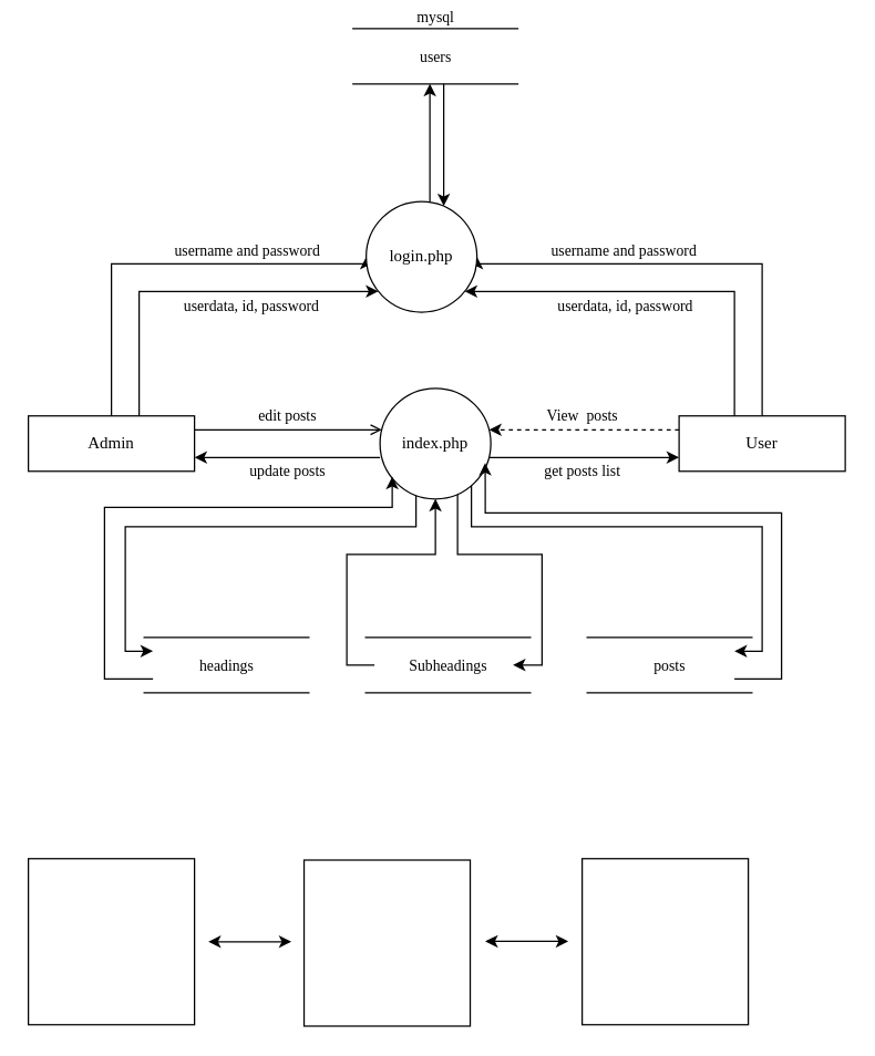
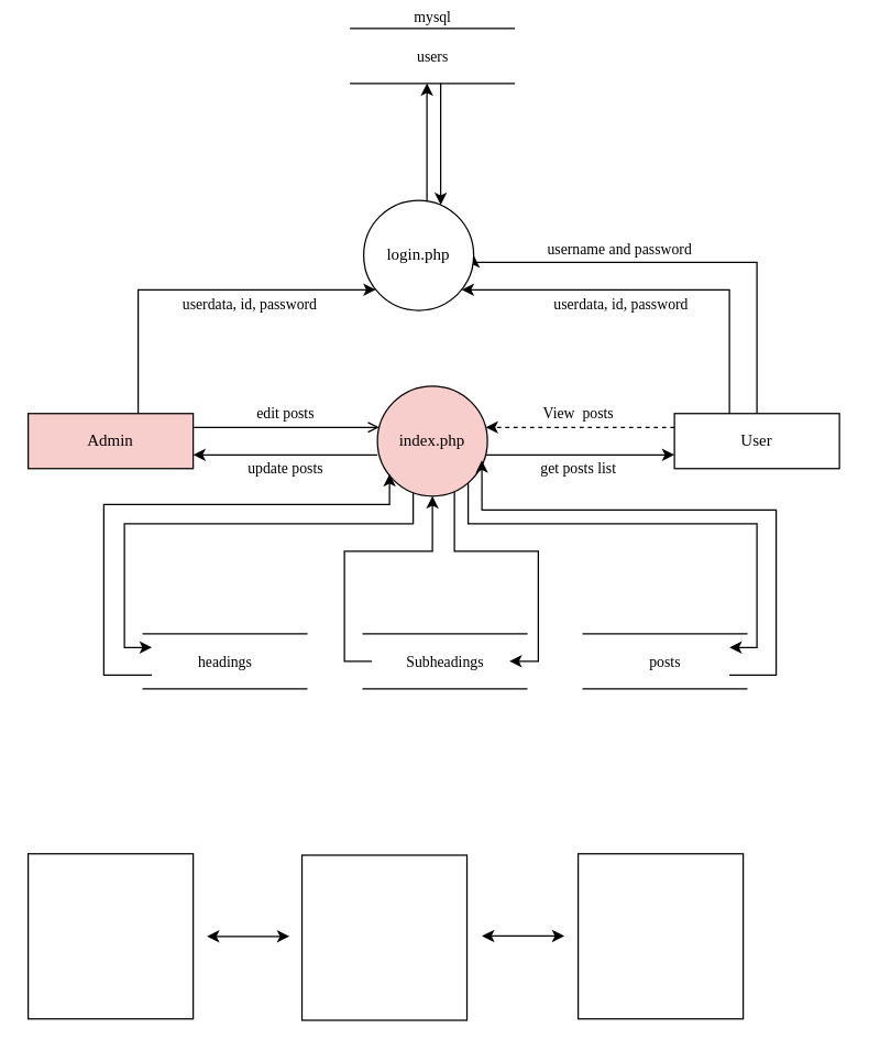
- <mxCell id="3" style="edgeStyle=orthogonalEdgeStyle;rounded=0;orthogonalLoop=1;jettySize=auto;html=1;entryX=0;entryY=0.5;entryDx=0;entryDy=0;fontFamily=Times New Roman;" edge="1" parent="1" source="6" target="11"><mxGeometry relative="1" as="geometry"><Array as="points"><mxPoint x="80" y="190" /></Array></mxGeometry></mxCell>
- <mxCell id="4" value="username and password" style="edgeLabel;html=1;align=center;verticalAlign=middle;resizable=0;points=[];fontFamily=Times New Roman;" vertex="1" connectable="0" parent="3"><mxGeometry x="0.288" y="-1" relative="1" as="geometry"><mxPoint x="14" y="-11" as="offset" /></mxGeometry></mxCell>
- <mxCell id="6" value="Admin" style="rounded=0;whiteSpace=wrap;html=1;fontFamily=Times New Roman;" vertex="1" parent="1"><mxGeometry x="20" y="300" width="120" height="40" as="geometry" /></mxCell>
+ <mxCell id="6" value="Admin" style="rounded=0;whiteSpace=wrap;html=1;fontFamily=Times New Roman;fillColor=#f8cecc;" vertex="1" parent="1"><mxGeometry x="20" y="300" width="120" height="40" as="geometry" /></mxCell>
- <mxCell id="16" value="index.php" style="ellipse;whiteSpace=wrap;html=1;aspect=fixed;fontFamily=Times New Roman;" vertex="1" parent="1"><mxGeometry x="274" y="280" width="80" height="80" as="geometry" /></mxCell>
+ <mxCell id="16" value="index.php" style="ellipse;whiteSpace=wrap;html=1;aspect=fixed;fontFamily=Times New Roman;fillColor=#f8cecc;" vertex="1" parent="1"><mxGeometry x="274" y="280" width="80" height="80" as="geometry" /></mxCell>
